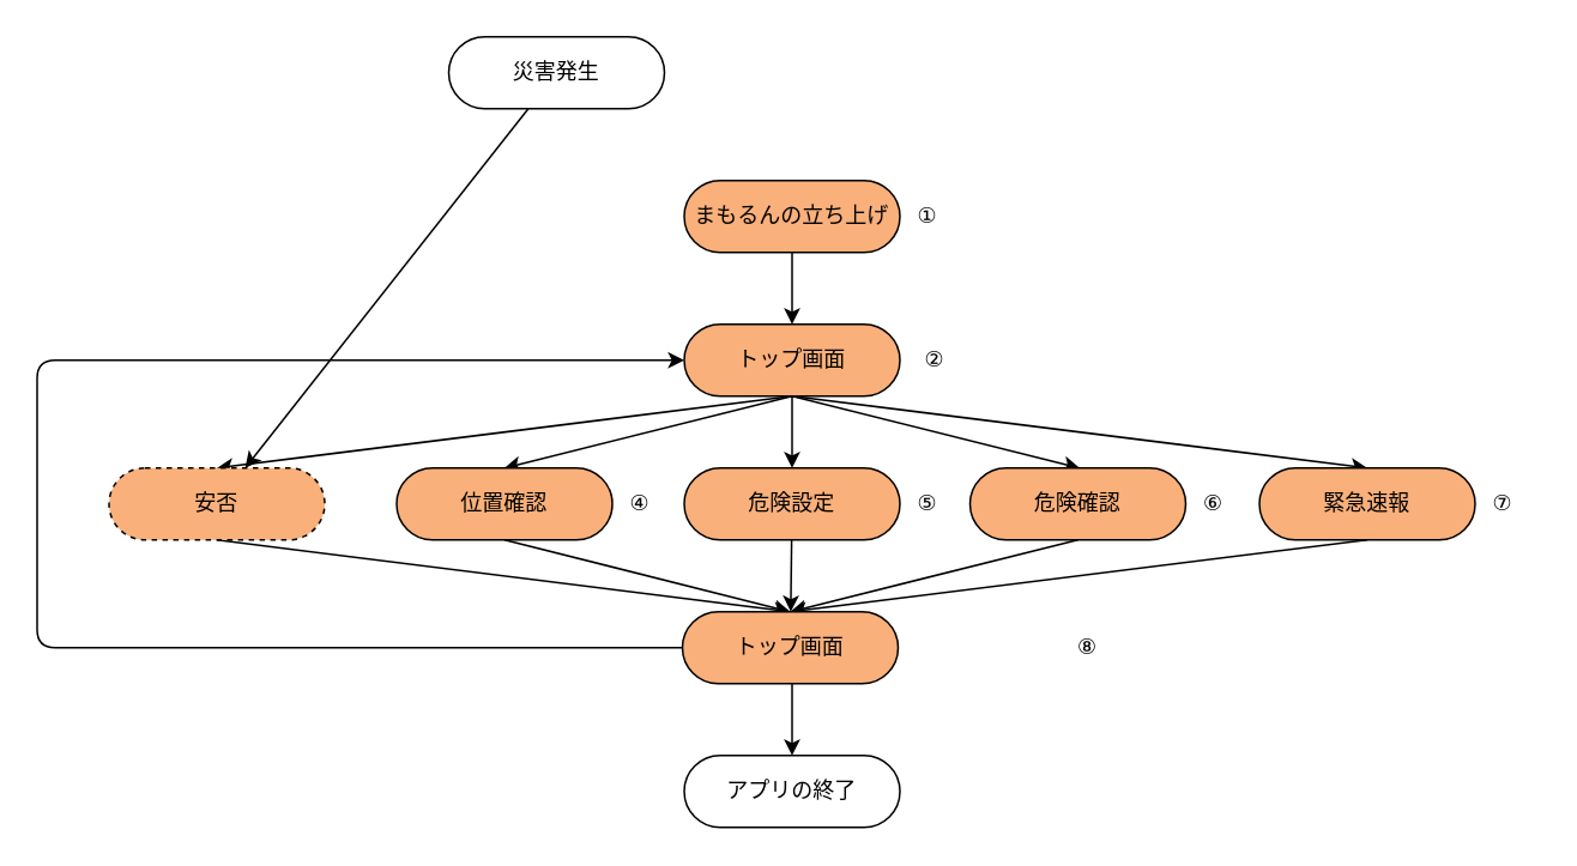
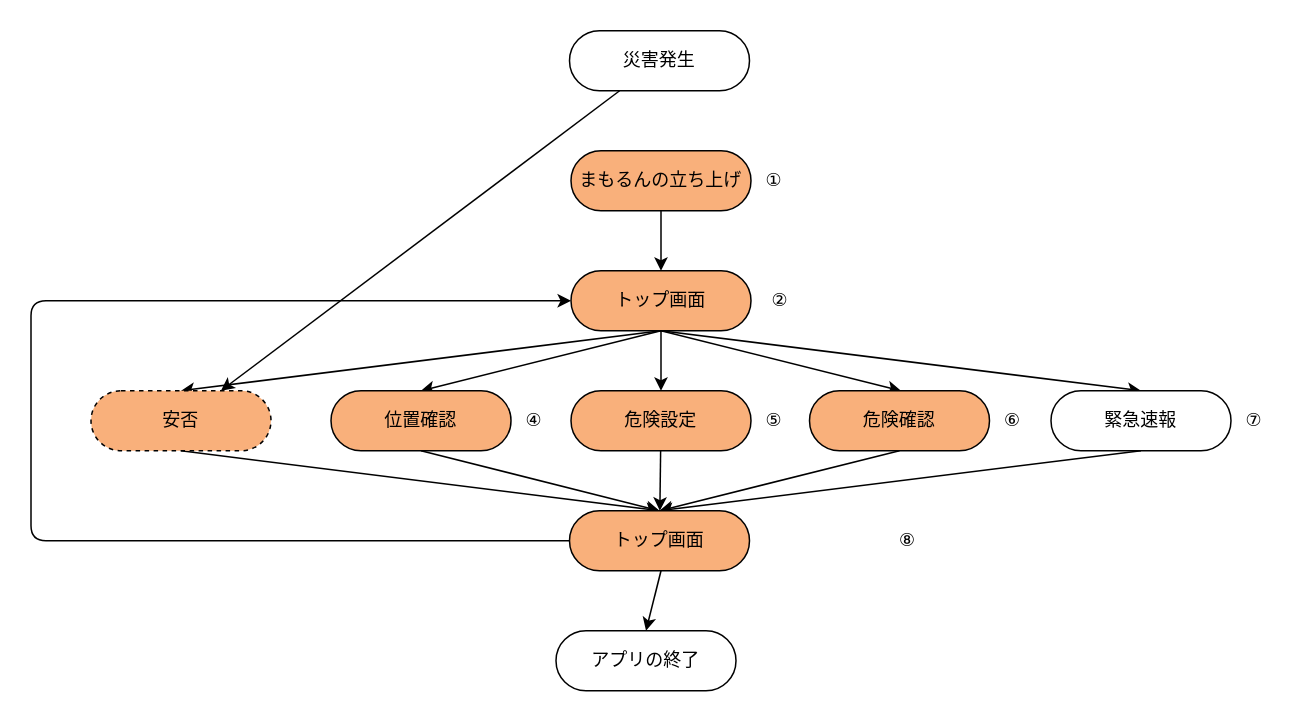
- <mxCell id="8" value="&lt;font color=&quot;#000000&quot;&gt;災害発生&lt;/font&gt;" style="whiteSpace=wrap;html=1;rounded=1;arcSize=50;fillColor=none;strokeWidth=1;strokeColor=#000000;" parent="1" vertex="1"><mxGeometry x="249" y="20" width="120" height="40" as="geometry" /></mxCell>
+ <mxCell id="8" value="&lt;font color=&quot;#000000&quot;&gt;災害発生&lt;/font&gt;" style="whiteSpace=wrap;html=1;rounded=1;arcSize=50;fillColor=none;strokeWidth=1;strokeColor=#000000;" parent="1" vertex="1"><mxGeometry x="379" y="20" width="120" height="40" as="geometry" /></mxCell>
- <mxCell id="22" value="&lt;font color=&quot;#000000&quot;&gt;緊急速報&lt;/font&gt;" style="whiteSpace=wrap;html=1;rounded=1;arcSize=50;fillColor=#F9B07B;strokeWidth=1;strokeColor=#000000;" parent="1" vertex="1"><mxGeometry x="700" y="260" width="120" height="40" as="geometry" /></mxCell>
+ <mxCell id="22" value="&lt;font color=&quot;#000000&quot;&gt;緊急速報&lt;/font&gt;" style="whiteSpace=wrap;html=1;rounded=1;arcSize=50;fillColor=#ffffff;strokeWidth=1;strokeColor=#000000;" parent="1" vertex="1"><mxGeometry x="700" y="260" width="120" height="40" as="geometry" /></mxCell>
- <mxCell id="24" value="&lt;font color=&quot;#000000&quot;&gt;アプリの終了&lt;/font&gt;" style="whiteSpace=wrap;html=1;rounded=1;arcSize=50;fillColor=#FFFFFF;strokeWidth=1;strokeColor=#000000;" parent="1" vertex="1"><mxGeometry x="380" y="420" width="120" height="40" as="geometry" /></mxCell>
+ <mxCell id="24" value="&lt;font color=&quot;#000000&quot;&gt;アプリの終了&lt;/font&gt;" style="whiteSpace=wrap;html=1;rounded=1;arcSize=50;fillColor=#FFFFFF;strokeWidth=1;strokeColor=#000000;" parent="1" vertex="1"><mxGeometry x="370" y="420" width="120" height="40" as="geometry" /></mxCell>
